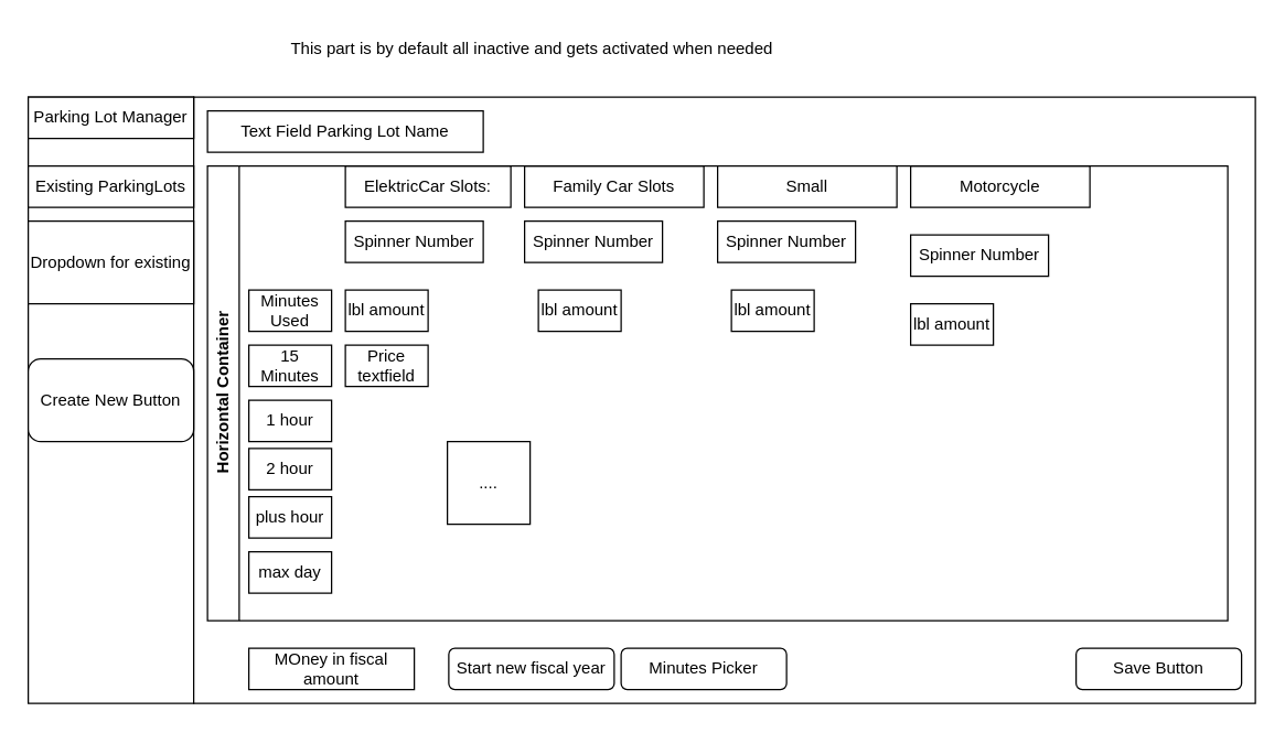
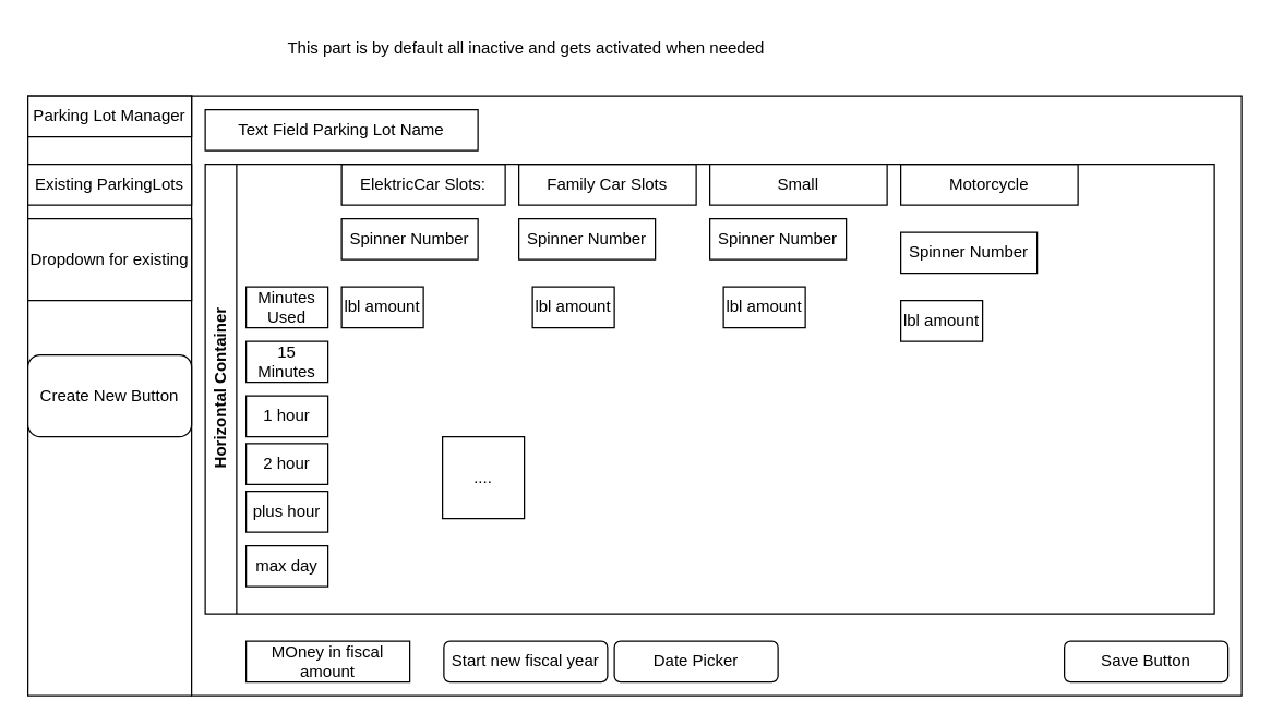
- <mxCell id="15" value="Price textfield" style="rounded=0;whiteSpace=wrap;html=1;" vertex="1" parent="1"><mxGeometry x="250" y="250" width="60" height="30" as="geometry" /></mxCell>
- <mxCell id="34" value="Minutes Picker" style="rounded=1;whiteSpace=wrap;html=1;" vertex="1" parent="1"><mxGeometry x="450" y="470" width="120" height="30" as="geometry" /></mxCell>
+ <mxCell id="34" value="Date Picker" style="rounded=1;whiteSpace=wrap;html=1;" vertex="1" parent="1"><mxGeometry x="450" y="470" width="120" height="30" as="geometry" /></mxCell>
